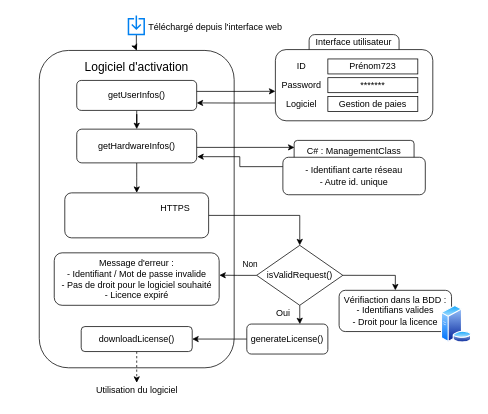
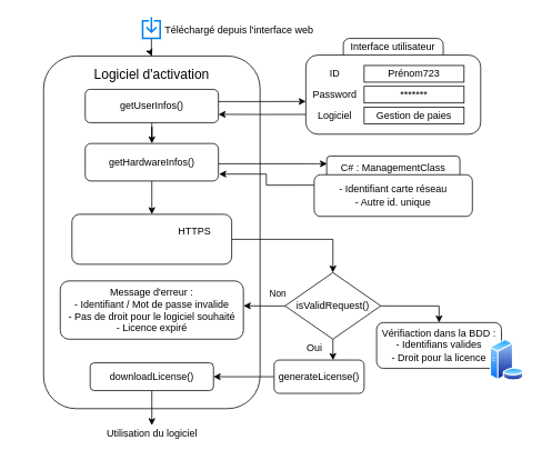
- <mxCell id="34" style="edgeStyle=orthogonalEdgeStyle;rounded=0;orthogonalLoop=1;jettySize=auto;html=1;dashed=1;" edge="1" parent="1" source="35" target="39"><mxGeometry relative="1" as="geometry" /></mxCell>
+ <mxCell id="34" style="edgeStyle=orthogonalEdgeStyle;rounded=0;orthogonalLoop=1;jettySize=auto;html=1;" edge="1" parent="1" source="35" target="39"><mxGeometry relative="1" as="geometry" /></mxCell>
